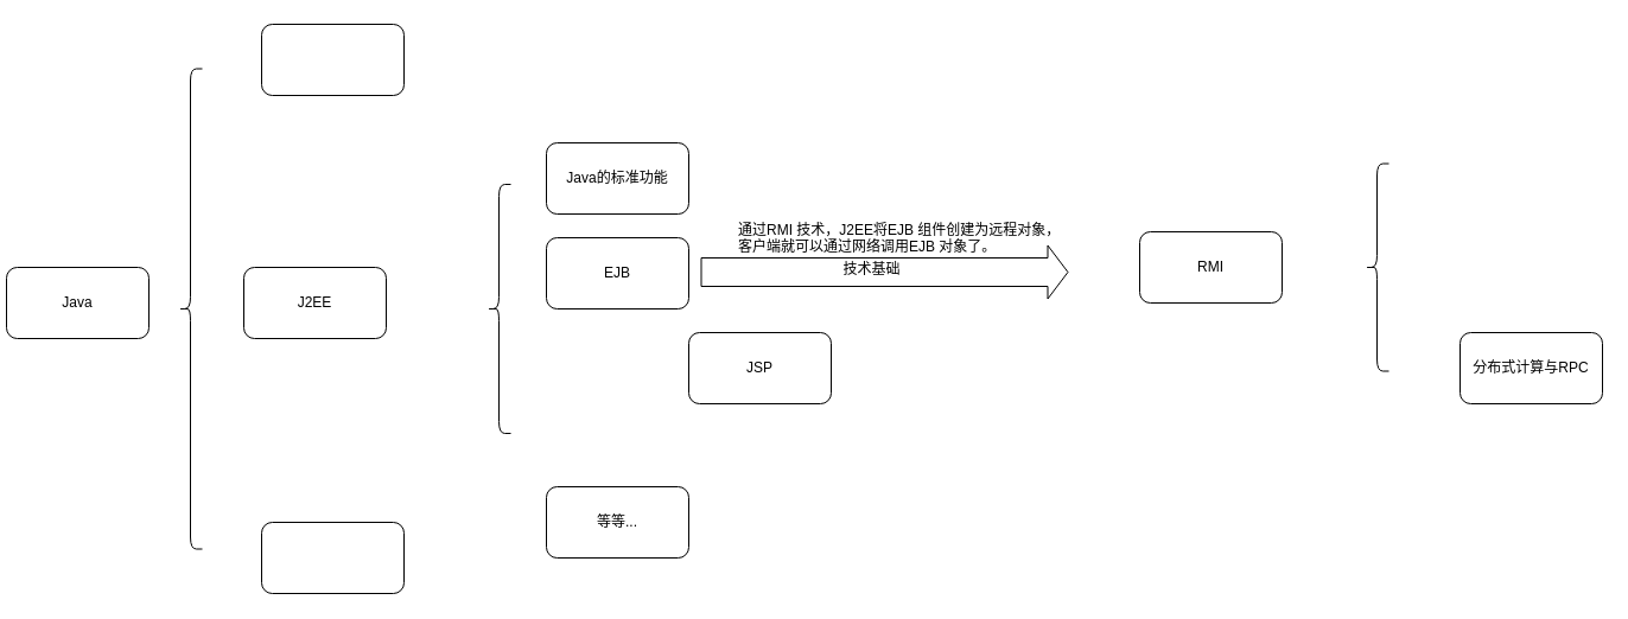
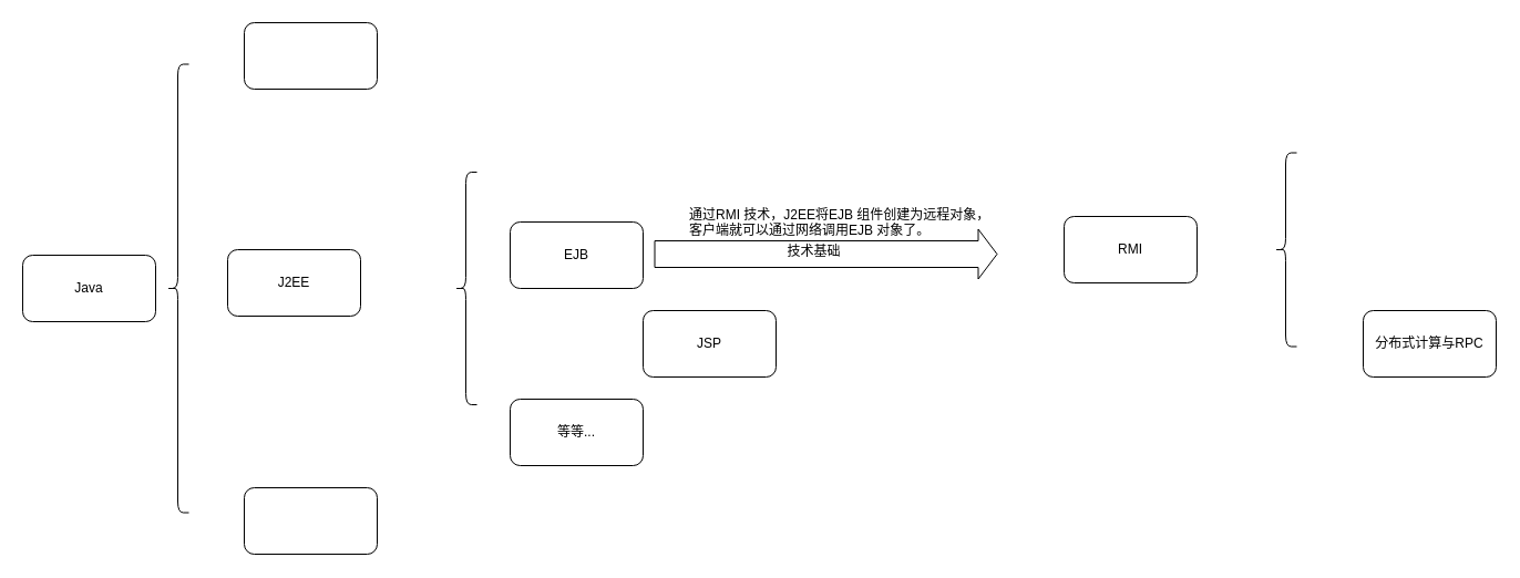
- <mxCell id="7" value="Java的标准功能" style="rounded=1;whiteSpace=wrap;html=1;" parent="1" vertex="1"><mxGeometry x="460" y="120" width="120" height="60" as="geometry" /></mxCell>
- <mxCell id="2" value="Java" style="rounded=1;whiteSpace=wrap;html=1;" parent="1" vertex="1"><mxGeometry x="5" y="225" width="120" height="60" as="geometry" /></mxCell>
+ <mxCell id="2" value="Java" style="rounded=1;whiteSpace=wrap;html=1;" parent="1" vertex="1"><mxGeometry x="20" y="230" width="120" height="60" as="geometry" /></mxCell>
- <mxCell id="10" value="等等..." style="rounded=1;whiteSpace=wrap;html=1;" parent="1" vertex="1"><mxGeometry x="460" y="410" width="120" height="60" as="geometry" /></mxCell>
+ <mxCell id="10" value="等等..." style="rounded=1;whiteSpace=wrap;html=1;" parent="1" vertex="1"><mxGeometry x="460" y="360" width="120" height="60" as="geometry" /></mxCell>
